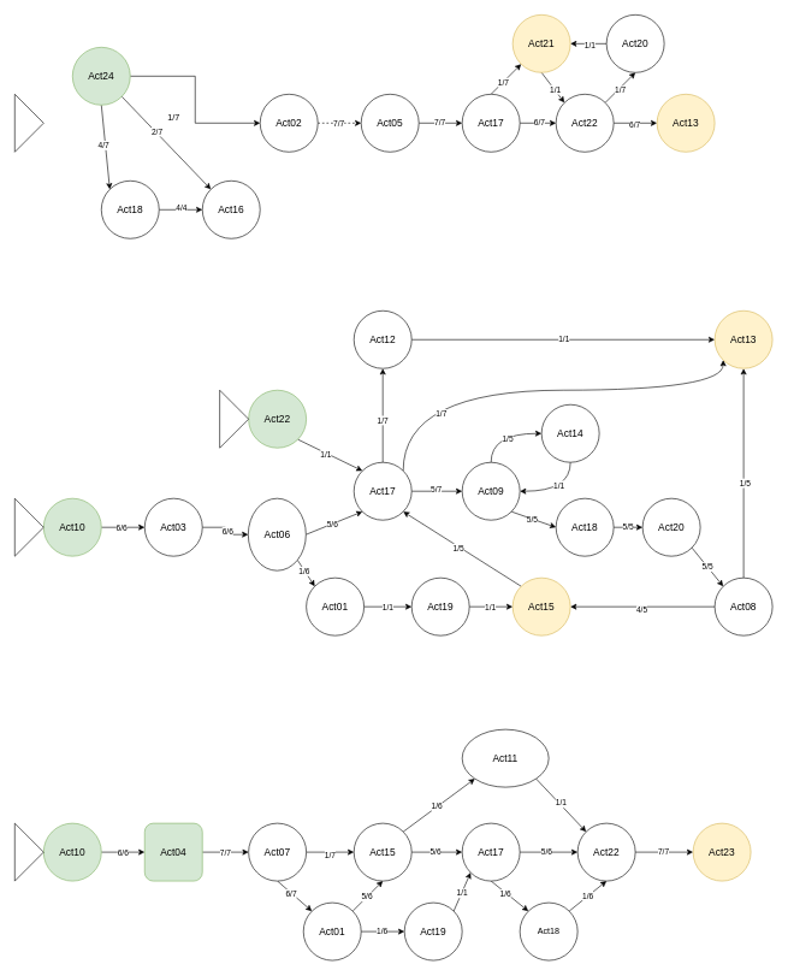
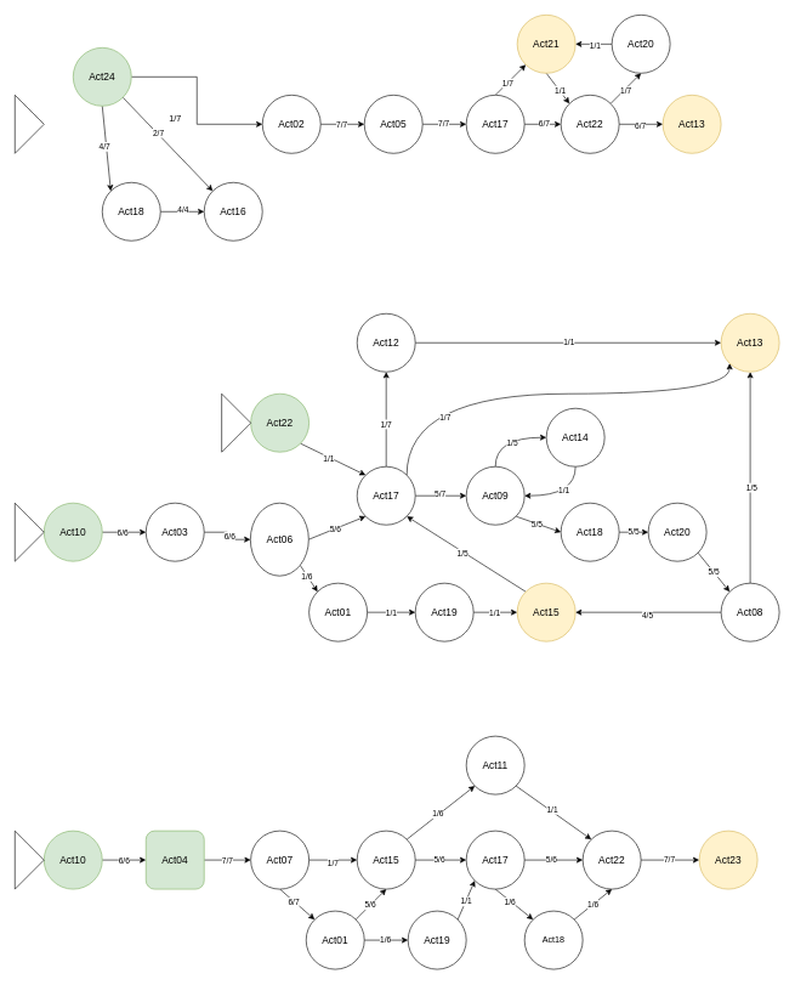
- <mxCell id="12" style="edgeStyle=orthogonalEdgeStyle;rounded=0;orthogonalLoop=1;jettySize=auto;html=1;exitX=1;exitY=0.5;exitDx=0;exitDy=0;entryX=0;entryY=0.5;entryDx=0;entryDy=0;dashed=1;" edge="1" parent="1" source="14" target="18"><mxGeometry relative="1" as="geometry" /></mxCell>
+ <mxCell id="12" style="edgeStyle=orthogonalEdgeStyle;rounded=0;orthogonalLoop=1;jettySize=auto;html=1;exitX=1;exitY=0.5;exitDx=0;exitDy=0;entryX=0;entryY=0.5;entryDx=0;entryDy=0;" edge="1" parent="1" source="14" target="18"><mxGeometry relative="1" as="geometry" /></mxCell>
- <mxCell id="123" value="&lt;font style=&quot;font-size: 14px;&quot;&gt;Act11&lt;/font&gt;" style="ellipse;whiteSpace=wrap;html=1;aspect=fixed;" vertex="1" parent="1"><mxGeometry x="640" y="1010" width="120" height="80" as="geometry" /></mxCell>
+ <mxCell id="123" value="&lt;font style=&quot;font-size: 14px;&quot;&gt;Act11&lt;/font&gt;" style="ellipse;whiteSpace=wrap;html=1;aspect=fixed;" vertex="1" parent="1"><mxGeometry x="640" y="1010" width="80" height="80" as="geometry" /></mxCell>
